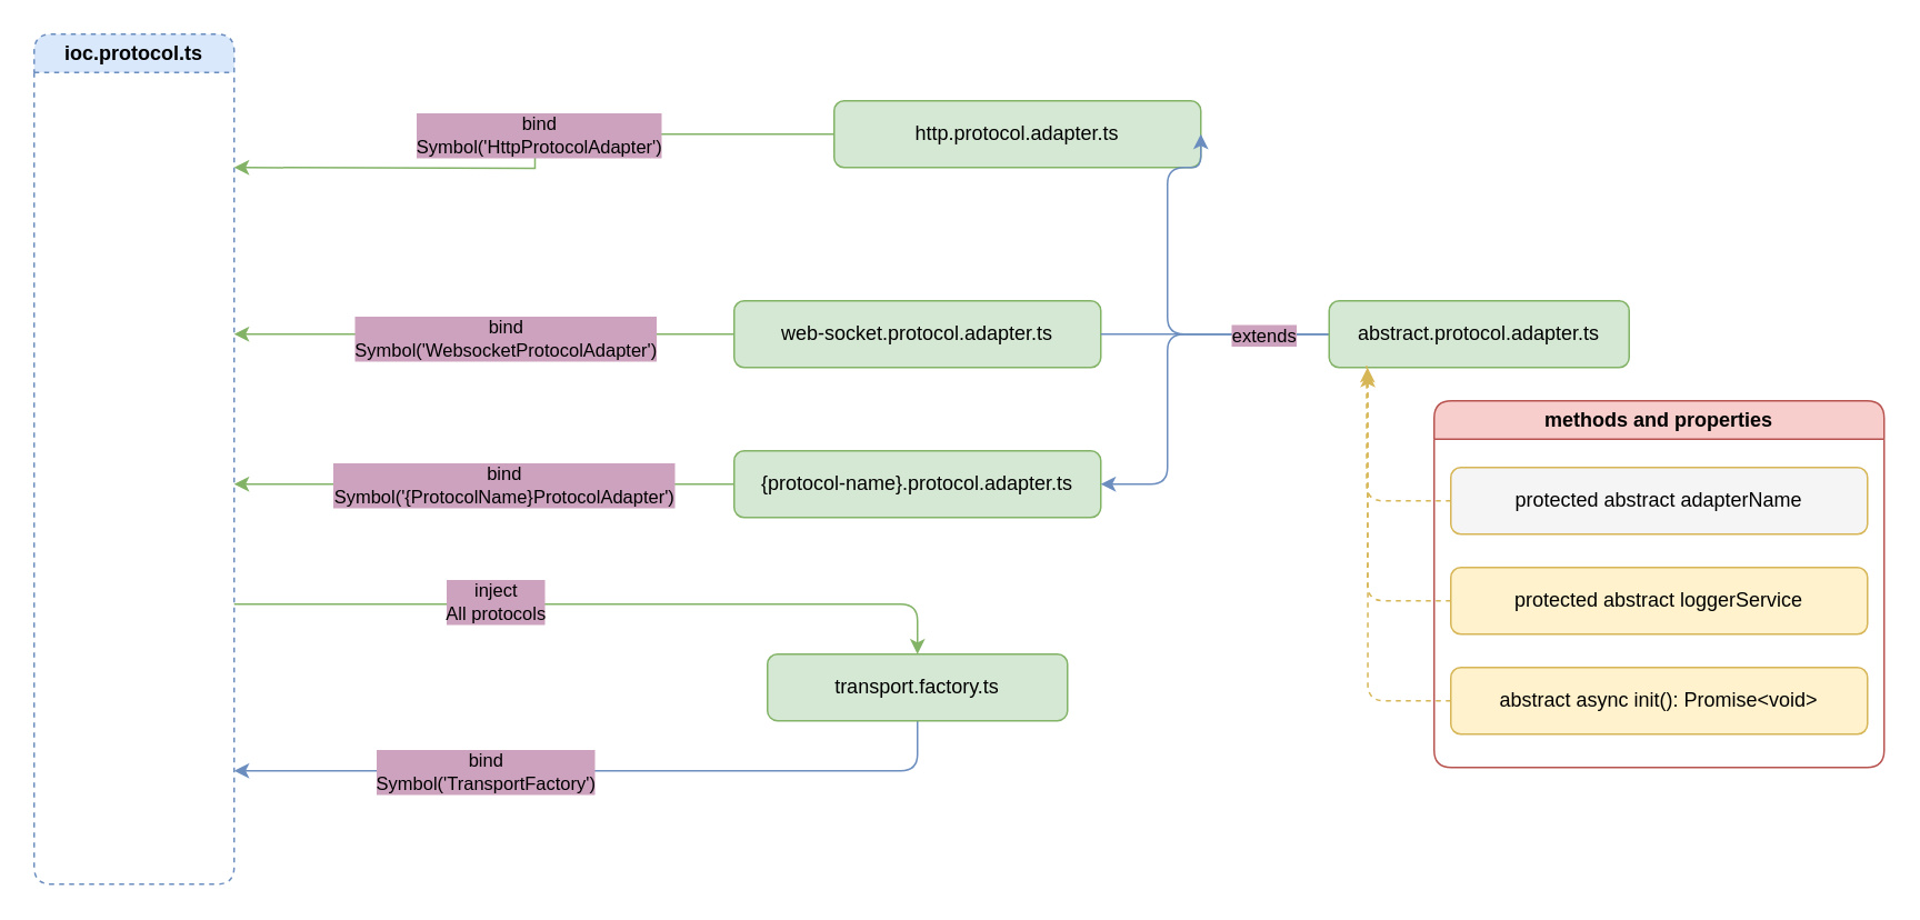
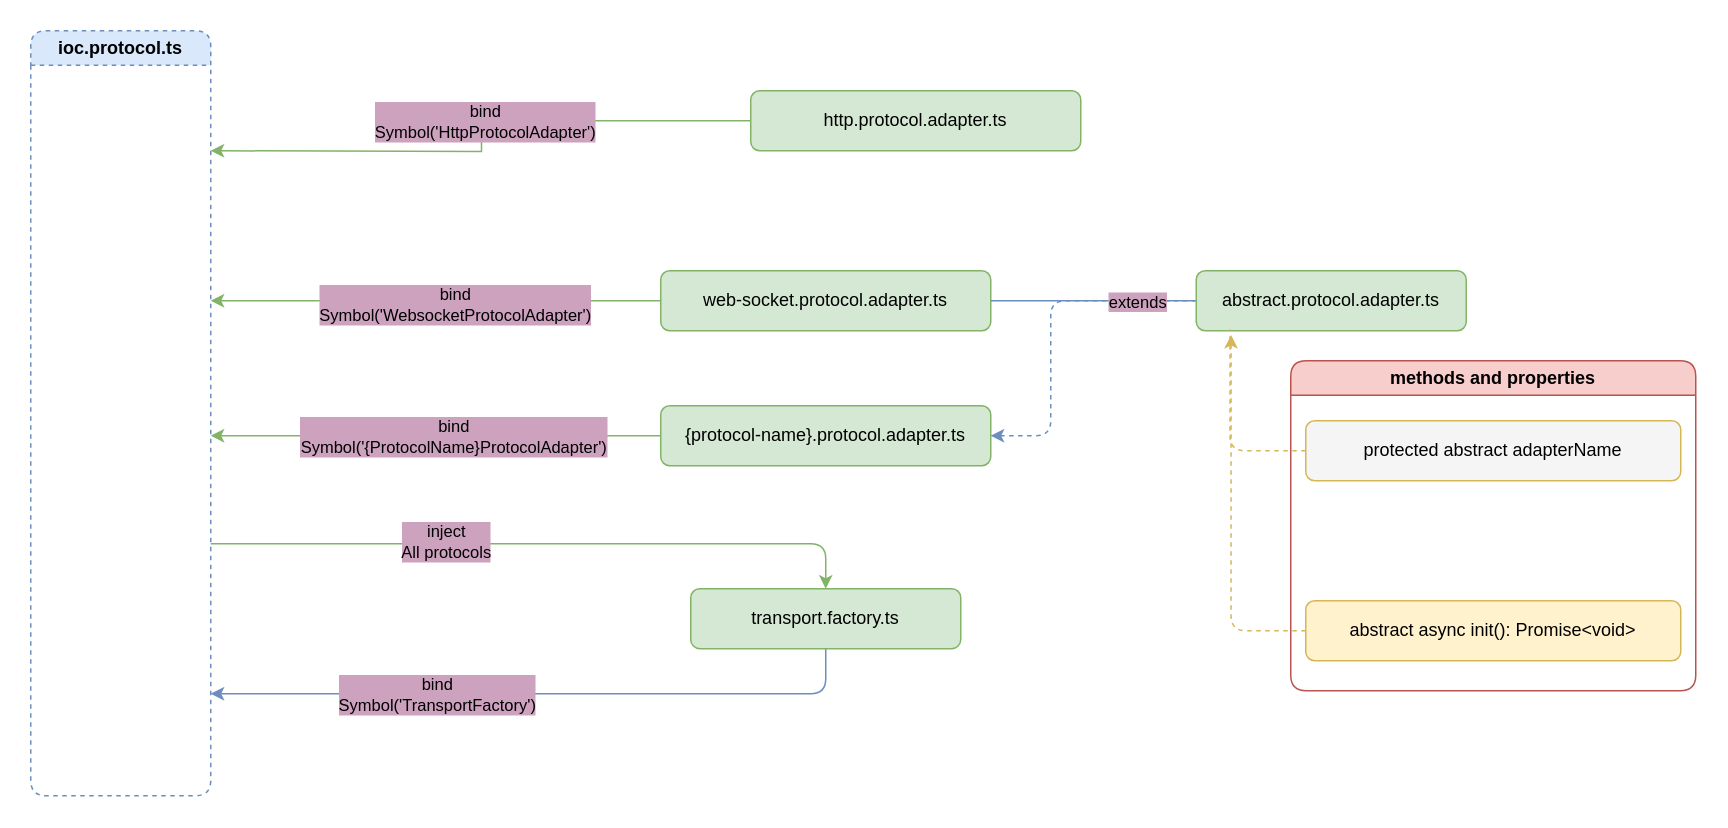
- <mxCell id="12" style="edgeStyle=orthogonalEdgeStyle;rounded=1;orthogonalLoop=1;jettySize=auto;html=1;entryX=1;entryY=0.5;entryDx=0;entryDy=0;fillColor=#dae8fc;strokeColor=#6c8ebf;" parent="1" source="16" target="5" edge="1"><mxGeometry relative="1" as="geometry"><Array as="points"><mxPoint x="700" y="200" /><mxPoint x="700" y="100" /></Array></mxGeometry></mxCell>
- <mxCell id="14" style="edgeStyle=orthogonalEdgeStyle;rounded=1;orthogonalLoop=1;jettySize=auto;html=1;entryX=1;entryY=0.5;entryDx=0;entryDy=0;fillColor=#dae8fc;strokeColor=#6c8ebf;" parent="1" source="16" target="10" edge="1"><mxGeometry relative="1" as="geometry"><Array as="points"><mxPoint x="700" y="200" /><mxPoint x="700" y="290" /></Array></mxGeometry></mxCell>
+ <mxCell id="14" style="edgeStyle=orthogonalEdgeStyle;rounded=1;orthogonalLoop=1;jettySize=auto;html=1;entryX=1;entryY=0.5;entryDx=0;entryDy=0;fillColor=#dae8fc;strokeColor=#6c8ebf;dashed=1;" parent="1" source="16" target="10" edge="1"><mxGeometry relative="1" as="geometry"><Array as="points"><mxPoint x="700" y="200" /><mxPoint x="700" y="290" /></Array></mxGeometry></mxCell>
- <mxCell id="22" style="edgeStyle=orthogonalEdgeStyle;rounded=1;orthogonalLoop=1;jettySize=auto;html=1;exitX=0;exitY=0.5;exitDx=0;exitDy=0;fillColor=#fff2cc;strokeColor=#d6b656;dashed=1;" parent="1" source="19" target="16" edge="1"><mxGeometry relative="1" as="geometry"><mxPoint x="846" y="220" as="targetPoint" /><Array as="points"><mxPoint x="820" y="360" /></Array></mxGeometry></mxCell>
- <mxCell id="19" value="protected abstract loggerService" style="rounded=1;whiteSpace=wrap;html=1;fillColor=#fff2cc;strokeColor=#d6b656;" parent="17" vertex="1"><mxGeometry x="10" y="100" width="250" height="40" as="geometry" /></mxCell>
